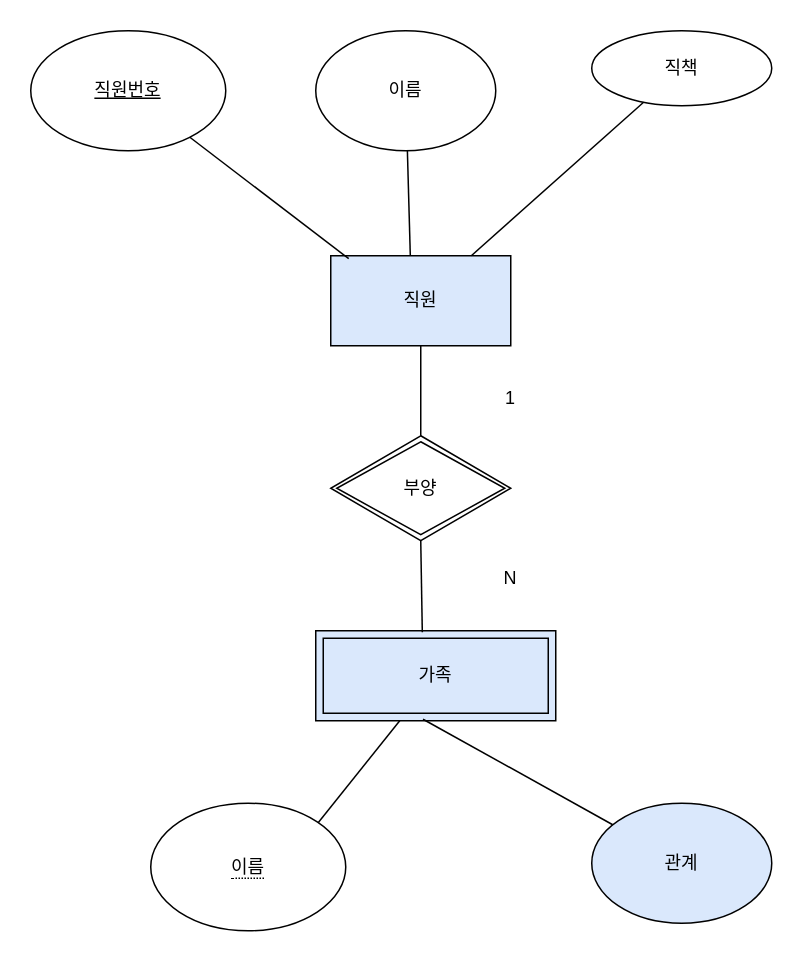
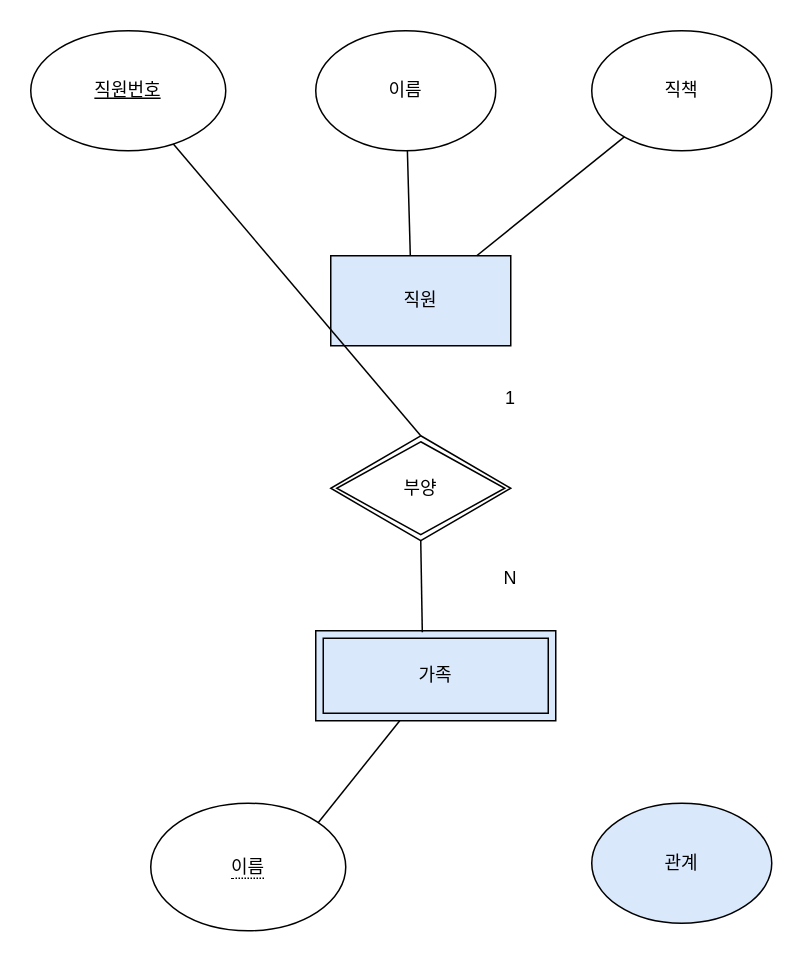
- <mxCell id="3" value="직책" style="ellipse;whiteSpace=wrap;html=1;" vertex="1" parent="1"><mxGeometry x="394" y="20" width="120" height="50" as="geometry" /></mxCell>
+ <mxCell id="3" value="직책" style="ellipse;whiteSpace=wrap;html=1;" vertex="1" parent="1"><mxGeometry x="394" y="20" width="120" height="80" as="geometry" /></mxCell>
- <mxCell id="10" value="" style="endArrow=none;html=1;rounded=0;exitX=0.1;exitY=0.033;exitDx=0;exitDy=0;exitPerimeter=0;" edge="1" parent="1" source="4" target="8"><mxGeometry width="50" height="50" relative="1" as="geometry"><mxPoint x="130" y="170" as="sourcePoint" /><mxPoint x="180" y="120" as="targetPoint" /></mxGeometry></mxCell>
- <mxCell id="12" value="" style="endArrow=none;html=1;rounded=0;exitX=0.5;exitY=0;exitDx=0;exitDy=0;entryX=0.5;entryY=1;entryDx=0;entryDy=0;" edge="1" parent="1" source="5" target="4"><mxGeometry width="50" height="50" relative="1" as="geometry"><mxPoint x="255" y="280" as="sourcePoint" /><mxPoint x="305" y="230" as="targetPoint" /></mxGeometry></mxCell>
+ <mxCell id="12" value="" style="endArrow=none;html=1;rounded=0;exitX=0.5;exitY=0;exitDx=0;exitDy=0;" edge="1" parent="1" source="5" target="8"><mxGeometry width="50" height="50" relative="1" as="geometry"><mxPoint x="255" y="280" as="sourcePoint" /><mxPoint x="305" y="230" as="targetPoint" /></mxGeometry></mxCell>
- <mxCell id="15" value="" style="endArrow=none;html=1;rounded=0;entryX=0.447;entryY=0.983;entryDx=0;entryDy=0;entryPerimeter=0;" edge="1" parent="1" source="7" target="6"><mxGeometry width="50" height="50" relative="1" as="geometry"><mxPoint x="300" y="530" as="sourcePoint" /><mxPoint x="350" y="480" as="targetPoint" /></mxGeometry></mxCell>
